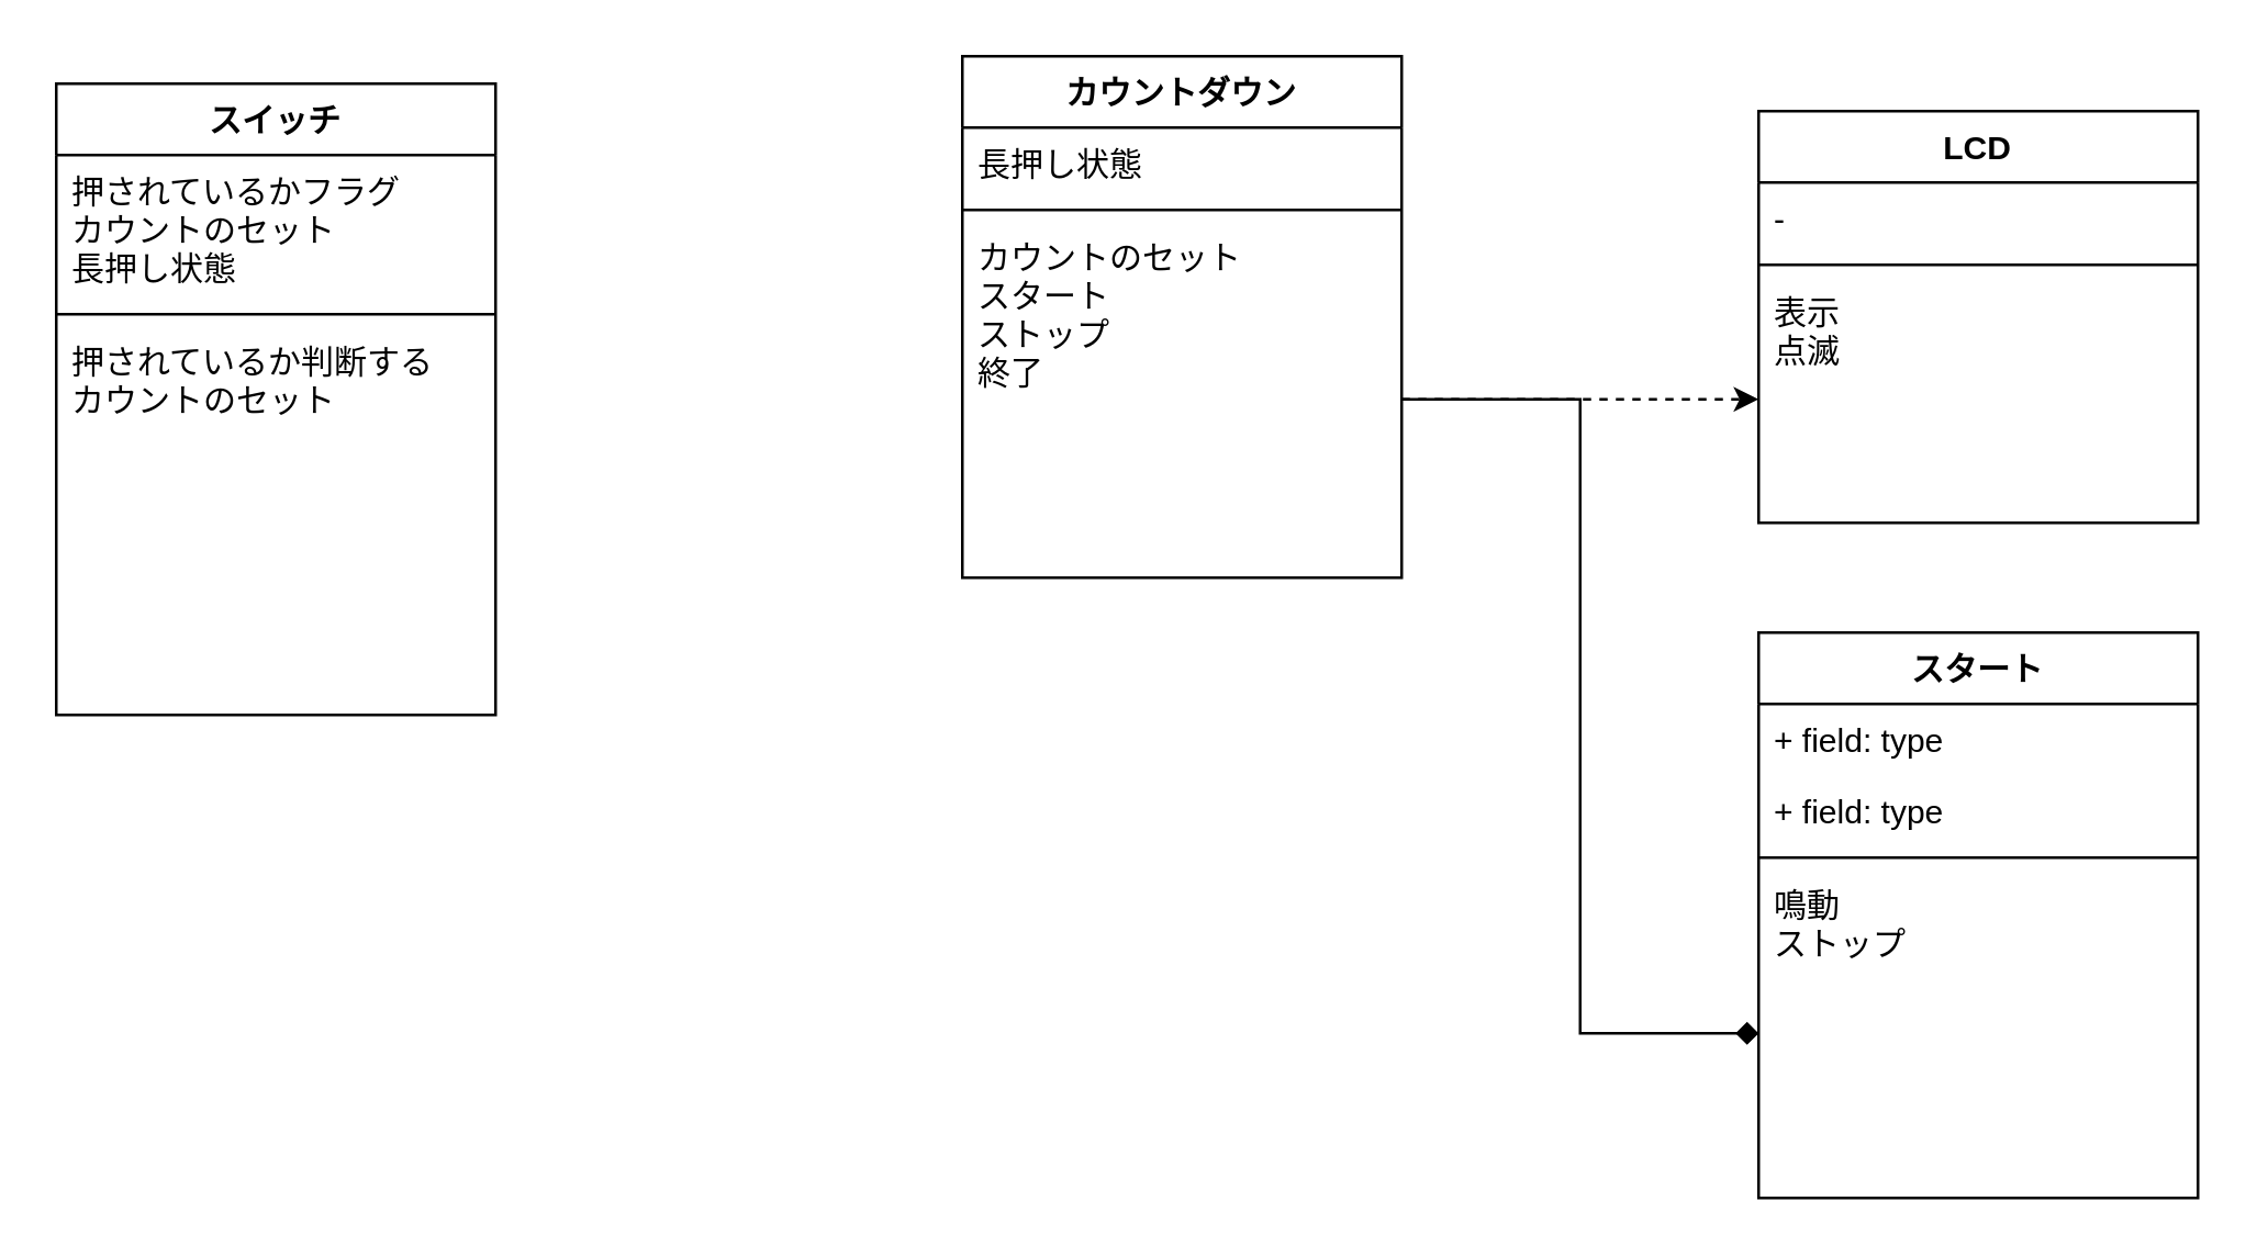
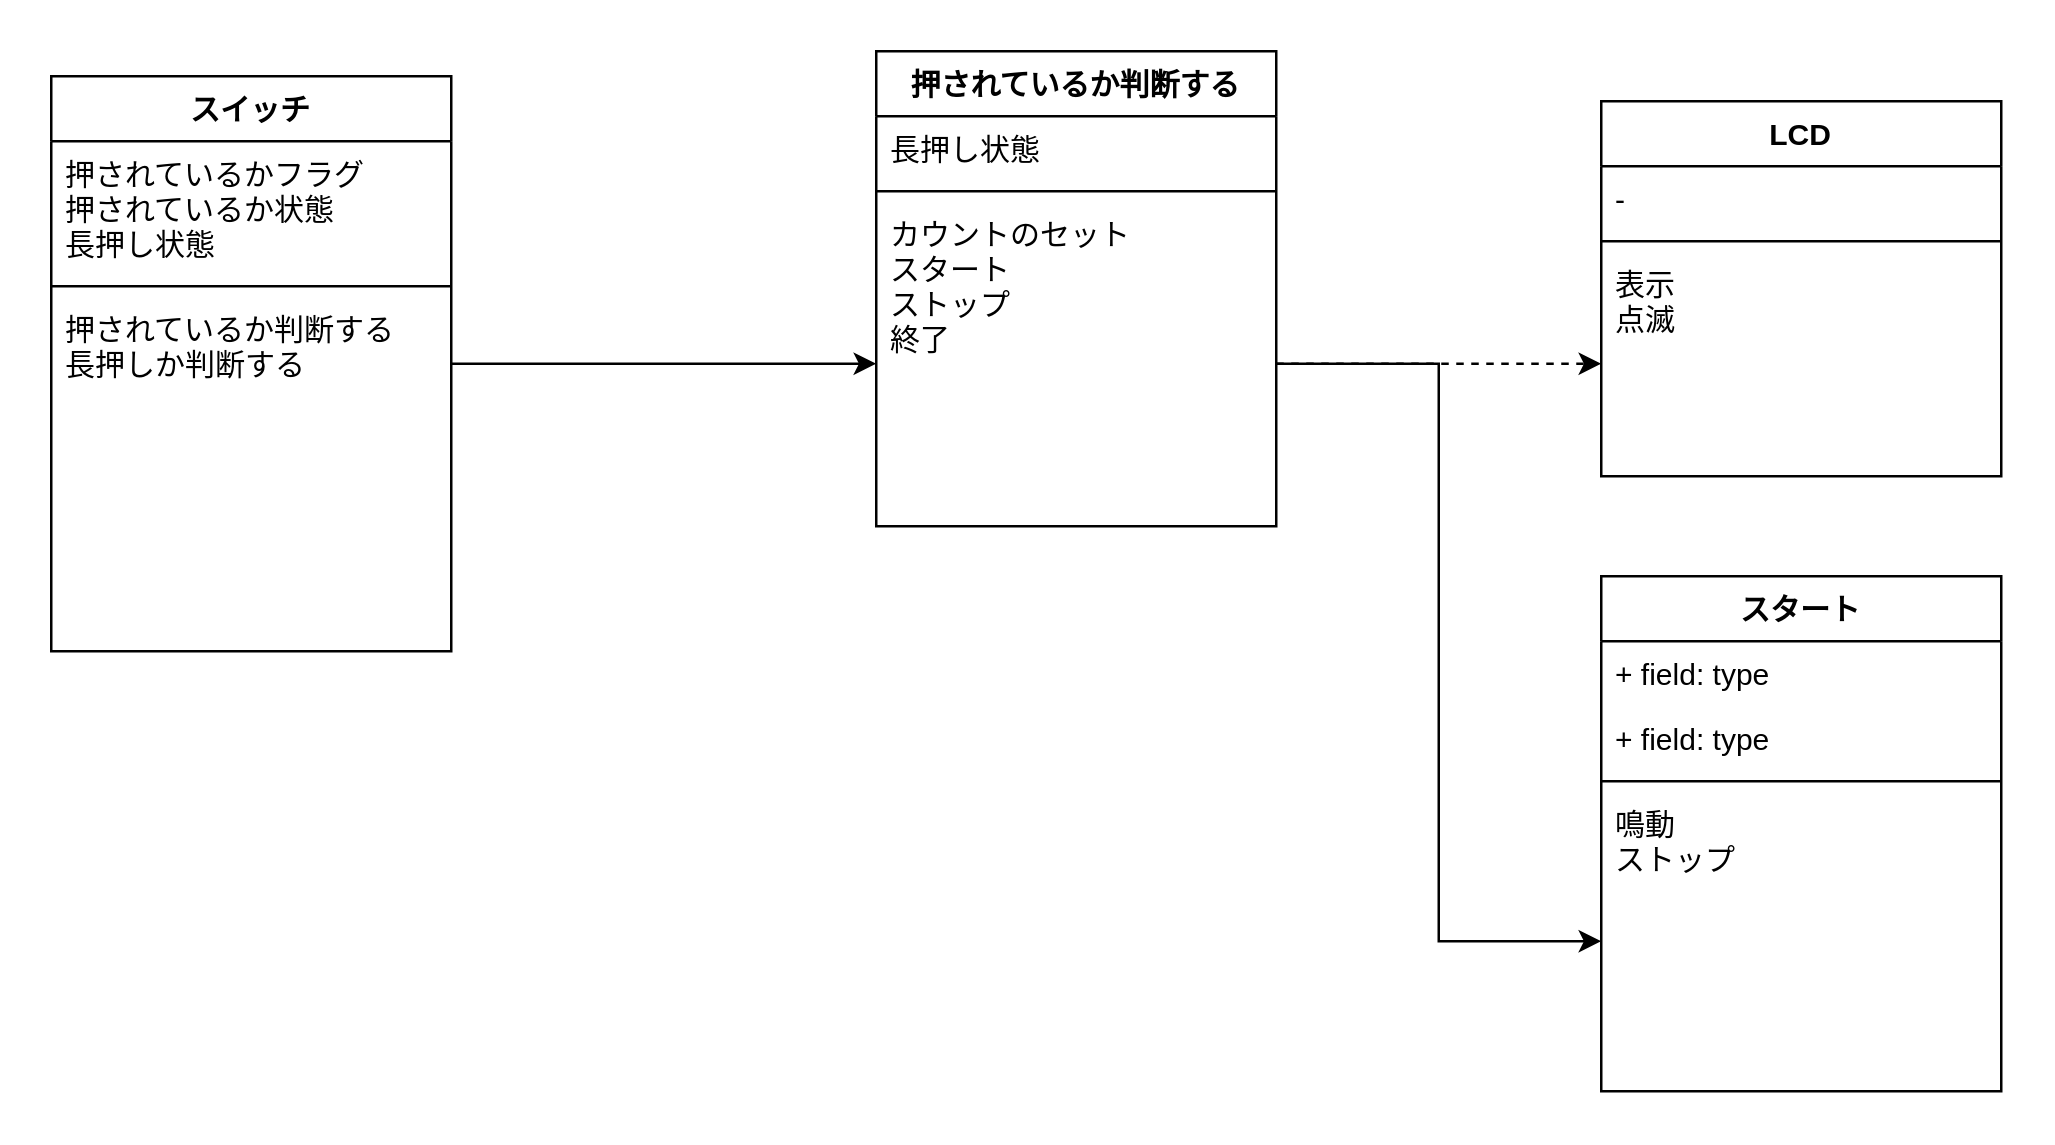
- <mxCell id="9" value="カウントダウン" style="swimlane;fontStyle=1;align=center;verticalAlign=top;childLayout=stackLayout;horizontal=1;startSize=26;horizontalStack=0;resizeParent=1;resizeParentMax=0;resizeLast=0;collapsible=1;marginBottom=0;" vertex="1" parent="1"><mxGeometry x="350" y="20" width="160" height="190" as="geometry" /></mxCell>
+ <mxCell id="9" value="押されているか判断する" style="swimlane;fontStyle=1;align=center;verticalAlign=top;childLayout=stackLayout;horizontal=1;startSize=26;horizontalStack=0;resizeParent=1;resizeParentMax=0;resizeLast=0;collapsible=1;marginBottom=0;" vertex="1" parent="1"><mxGeometry x="350" y="20" width="160" height="190" as="geometry" /></mxCell>
- <mxCell id="4" value="押されているかフラグ&#10;カウントのセット&#10;長押し状態" style="text;strokeColor=none;fillColor=none;align=left;verticalAlign=top;spacingLeft=4;spacingRight=4;overflow=hidden;rotatable=0;points=[[0,0.5],[1,0.5]];portConstraint=eastwest;" vertex="1" parent="3"><mxGeometry y="26" width="160" height="54" as="geometry" /></mxCell>
+ <mxCell id="4" value="押されているかフラグ&#10;押されているか状態&#10;長押し状態" style="text;strokeColor=none;fillColor=none;align=left;verticalAlign=top;spacingLeft=4;spacingRight=4;overflow=hidden;rotatable=0;points=[[0,0.5],[1,0.5]];portConstraint=eastwest;" vertex="1" parent="3"><mxGeometry y="26" width="160" height="54" as="geometry" /></mxCell>
- <mxCell id="6" value="押されているか判断する&#10;カウントのセット" style="text;strokeColor=none;fillColor=none;align=left;verticalAlign=top;spacingLeft=4;spacingRight=4;overflow=hidden;rotatable=0;points=[[0,0.5],[1,0.5]];portConstraint=eastwest;" vertex="1" parent="3"><mxGeometry y="88" width="160" height="142" as="geometry" /></mxCell>
+ <mxCell id="6" value="押されているか判断する&#10;長押しか判断する" style="text;strokeColor=none;fillColor=none;align=left;verticalAlign=top;spacingLeft=4;spacingRight=4;overflow=hidden;rotatable=0;points=[[0,0.5],[1,0.5]];portConstraint=eastwest;" vertex="1" parent="3"><mxGeometry y="88" width="160" height="142" as="geometry" /></mxCell>
+ <mxCell id="2" style="edgeStyle=orthogonalEdgeStyle;rounded=0;orthogonalLoop=1;jettySize=auto;html=1;" edge="1" parent="1" source="3" target="12"><mxGeometry relative="1" as="geometry"><mxPoint x="370.48" y="-159.716" as="targetPoint" /></mxGeometry></mxCell>
- <mxCell id="7" style="edgeStyle=orthogonalEdgeStyle;rounded=0;orthogonalLoop=1;jettySize=auto;html=1;endArrow=diamond;" edge="1" parent="1" source="12" target="21"><mxGeometry relative="1" as="geometry" /></mxCell>
+ <mxCell id="7" style="edgeStyle=orthogonalEdgeStyle;rounded=0;orthogonalLoop=1;jettySize=auto;html=1;" edge="1" parent="1" source="12" target="21"><mxGeometry relative="1" as="geometry" /></mxCell>
